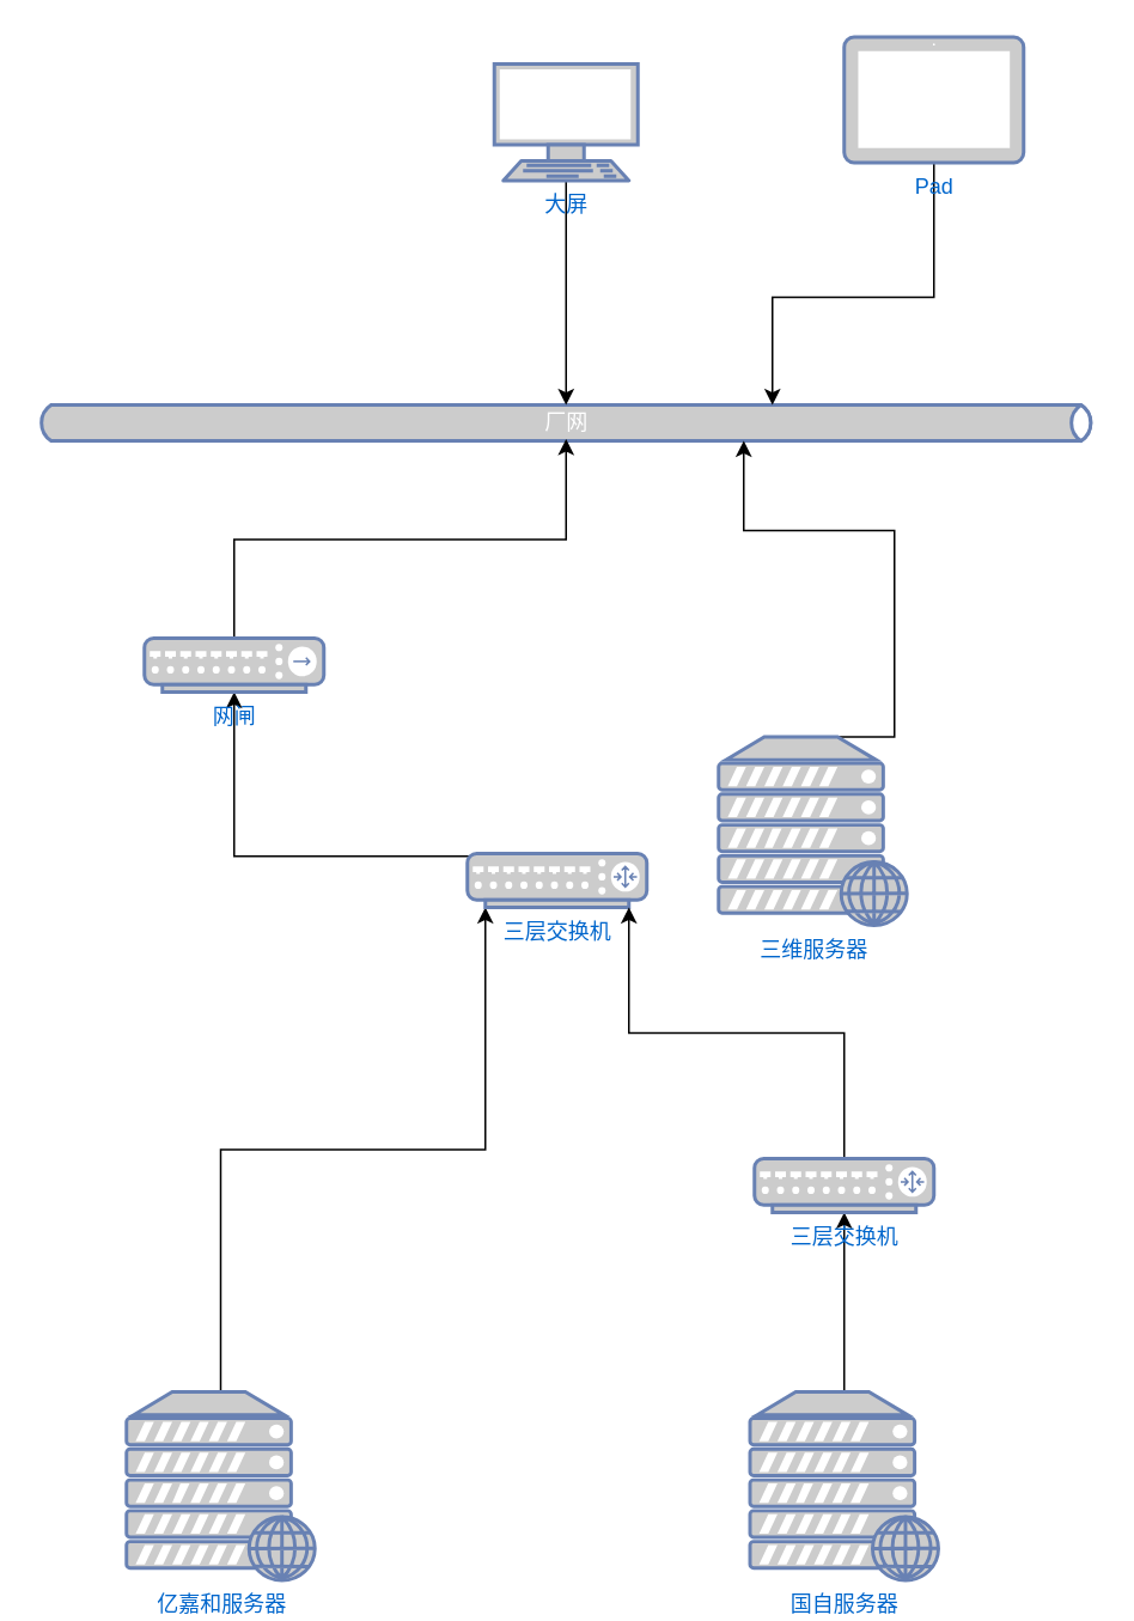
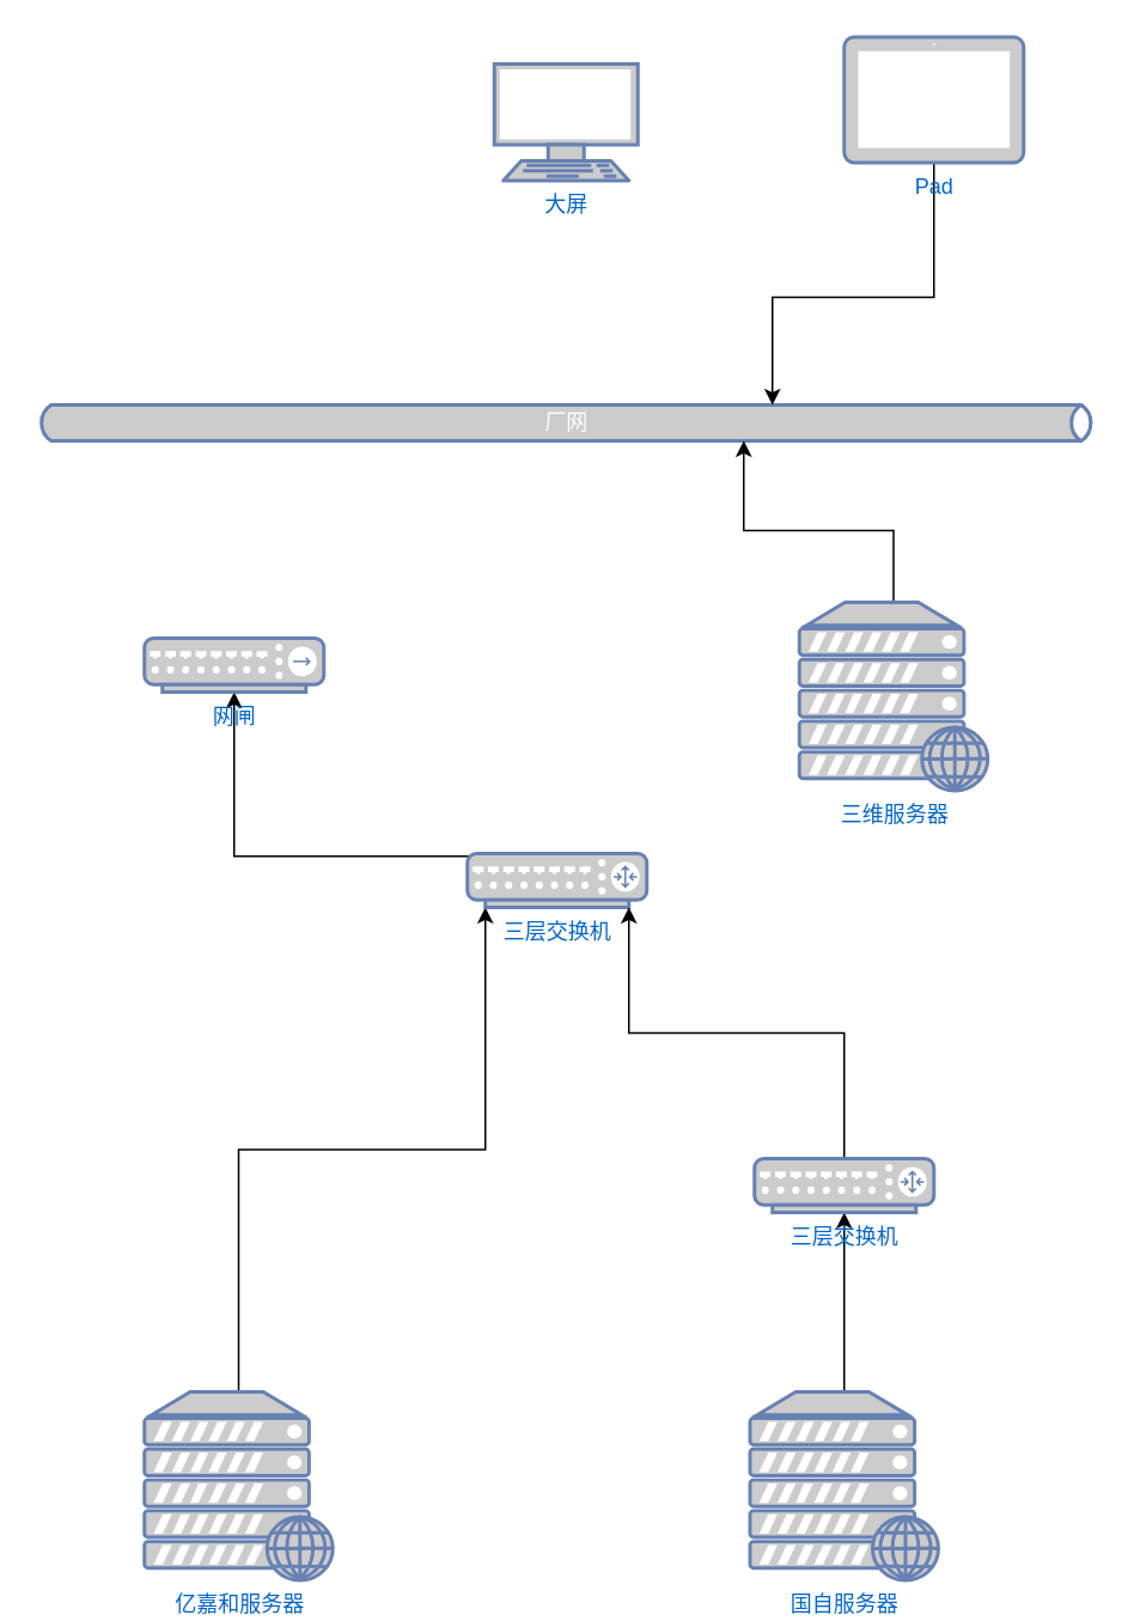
- <mxCell id="15" style="edgeStyle=orthogonalEdgeStyle;rounded=0;orthogonalLoop=1;jettySize=auto;html=1;exitX=0.5;exitY=1;exitDx=0;exitDy=0;exitPerimeter=0;" edge="1" parent="1" source="16" target="10"><mxGeometry relative="1" as="geometry" /></mxCell>
- <mxCell id="11" style="edgeStyle=orthogonalEdgeStyle;rounded=0;orthogonalLoop=1;jettySize=auto;html=1;exitX=0.5;exitY=0;exitDx=0;exitDy=0;exitPerimeter=0;" edge="1" parent="1" source="12" target="10"><mxGeometry relative="1" as="geometry" /></mxCell>
- <mxCell id="14" value="三维服务器" style="fontColor=#0066CC;verticalAlign=top;verticalLabelPosition=bottom;labelPosition=center;align=center;html=1;outlineConnect=0;fillColor=#CCCCCC;strokeColor=#6881B3;gradientColor=none;gradientDirection=north;strokeWidth=2;shape=mxgraph.networks.web_server;" vertex="1" parent="1"><mxGeometry x="400" y="410" width="105" height="105" as="geometry" /></mxCell>
+ <mxCell id="14" value="三维服务器" style="fontColor=#0066CC;verticalAlign=top;verticalLabelPosition=bottom;labelPosition=center;align=center;html=1;outlineConnect=0;fillColor=#CCCCCC;strokeColor=#6881B3;gradientColor=none;gradientDirection=north;strokeWidth=2;shape=mxgraph.networks.web_server;" vertex="1" parent="1"><mxGeometry x="445" y="335" width="105" height="105" as="geometry" /></mxCell>
- <mxCell id="3" value="亿嘉和服务器" style="fontColor=#0066CC;verticalAlign=top;verticalLabelPosition=bottom;labelPosition=center;align=center;html=1;outlineConnect=0;fillColor=#CCCCCC;strokeColor=#6881B3;gradientColor=none;gradientDirection=north;strokeWidth=2;shape=mxgraph.networks.web_server;" vertex="1" parent="1"><mxGeometry x="70" y="775" width="105" height="105" as="geometry" /></mxCell>
+ <mxCell id="3" value="亿嘉和服务器" style="fontColor=#0066CC;verticalAlign=top;verticalLabelPosition=bottom;labelPosition=center;align=center;html=1;outlineConnect=0;fillColor=#CCCCCC;strokeColor=#6881B3;gradientColor=none;gradientDirection=north;strokeWidth=2;shape=mxgraph.networks.web_server;" vertex="1" parent="1"><mxGeometry x="80" y="775" width="105" height="105" as="geometry" /></mxCell>
